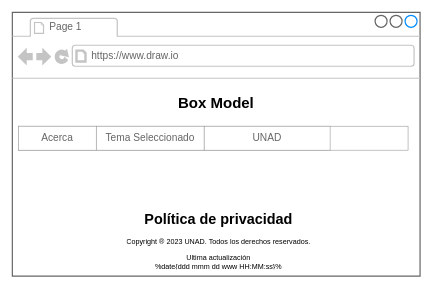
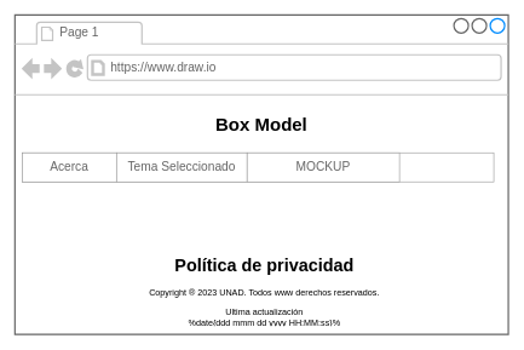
- <mxCell id="9" value="UNAD" style="strokeColor=inherit;fillColor=inherit;gradientColor=inherit;strokeWidth=1;shadow=0;dashed=0;align=center;html=1;shape=mxgraph.mockup.forms.rrect;rSize=0;fontSize=17;fontColor=#666666;whiteSpace=wrap;" vertex="1" parent="6"><mxGeometry x="310" width="210" height="40" as="geometry" /></mxCell>
+ <mxCell id="9" value="MOCKUP" style="strokeColor=inherit;fillColor=inherit;gradientColor=inherit;strokeWidth=1;shadow=0;dashed=0;align=center;html=1;shape=mxgraph.mockup.forms.rrect;rSize=0;fontSize=17;fontColor=#666666;whiteSpace=wrap;" vertex="1" parent="6"><mxGeometry x="310" width="210" height="40" as="geometry" /></mxCell>
- <mxCell id="10" value="&lt;h1&gt;Política de privacidad&lt;/h1&gt;&lt;p&gt;Copyright&amp;nbsp;® 2023 UNAD. Todos los derechos reservados.&lt;/p&gt;" style="text;html=1;strokeColor=none;fillColor=none;spacing=5;spacingTop=-20;whiteSpace=wrap;overflow=hidden;rounded=0;align=center;" vertex="1" parent="2"><mxGeometry x="144" y="325" width="400" height="75" as="geometry" /></mxCell>
+ <mxCell id="10" value="&lt;h1&gt;Política de privacidad&lt;/h1&gt;&lt;p&gt;Copyright&amp;nbsp;® 2023 UNAD. Todos www derechos reservados.&lt;/p&gt;" style="text;html=1;strokeColor=none;fillColor=none;spacing=5;spacingTop=-20;whiteSpace=wrap;overflow=hidden;rounded=0;align=center;" vertex="1" parent="2"><mxGeometry x="144" y="325" width="400" height="75" as="geometry" /></mxCell>
- <mxCell id="11" value="Ultima actualización &lt;br&gt;%date{ddd mmm dd www HH:MM:ss}%" style="text;html=1;strokeColor=none;fillColor=none;align=center;verticalAlign=middle;whiteSpace=wrap;overflow=hidden;" vertex="1" parent="2"><mxGeometry x="154" y="400" width="380" height="30" as="geometry" /></mxCell>
+ <mxCell id="11" value="Ultima actualización &lt;br&gt;%date{ddd mmm dd yyyy HH:MM:ss}%" style="text;html=1;strokeColor=none;fillColor=none;align=center;verticalAlign=middle;whiteSpace=wrap;overflow=hidden;" vertex="1" parent="2"><mxGeometry x="154" y="400" width="380" height="30" as="geometry" /></mxCell>
